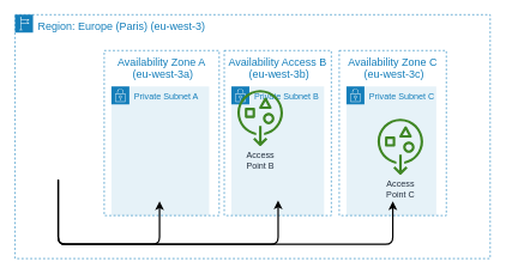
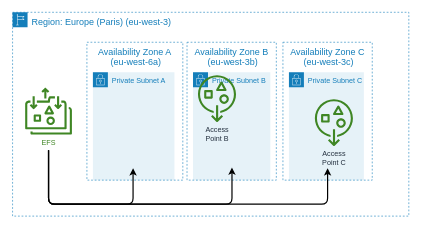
- <mxCell id="5" value="Availability Zone A&#10; (eu-west-3a)" style="fillColor=none;strokeColor=#147EBA;dashed=1;verticalAlign=top;fontStyle=0;fontColor=#147EBA;fontSize=15;" vertex="1" parent="4"><mxGeometry x="-10" y="-50" width="160" height="230" as="geometry" /></mxCell>
+ <mxCell id="5" value="Availability Zone A&#10; (eu-west-6a)" style="fillColor=none;strokeColor=#147EBA;dashed=1;verticalAlign=top;fontStyle=0;fontColor=#147EBA;fontSize=15;" vertex="1" parent="4"><mxGeometry x="-10" y="-50" width="160" height="230" as="geometry" /></mxCell>
- <mxCell id="10" value="Availability Access B&#10; (eu-west-3b)" style="fillColor=none;strokeColor=#147EBA;dashed=1;verticalAlign=top;fontStyle=0;fontColor=#147EBA;fontSize=15;" vertex="1" parent="2"><mxGeometry x="291" y="50" width="149" height="230" as="geometry" /></mxCell>
+ <mxCell id="10" value="Availability Zone B&#10; (eu-west-3b)" style="fillColor=none;strokeColor=#147EBA;dashed=1;verticalAlign=top;fontStyle=0;fontColor=#147EBA;fontSize=15;" vertex="1" parent="2"><mxGeometry x="291" y="50" width="149" height="230" as="geometry" /></mxCell>
+ <mxCell id="3" value="EFS&lt;br&gt;" style="sketch=0;outlineConnect=0;fontColor=#3F8624;gradientColor=none;fillColor=#3F8624;strokeColor=none;dashed=0;verticalLabelPosition=bottom;verticalAlign=top;align=center;html=1;fontSize=12;fontStyle=0;aspect=fixed;pointerEvents=1;shape=mxgraph.aws4.elastic_file_system_standard;" parent="2" vertex="1"><mxGeometry x="21" y="126" width="78" height="78" as="geometry" /></mxCell>
